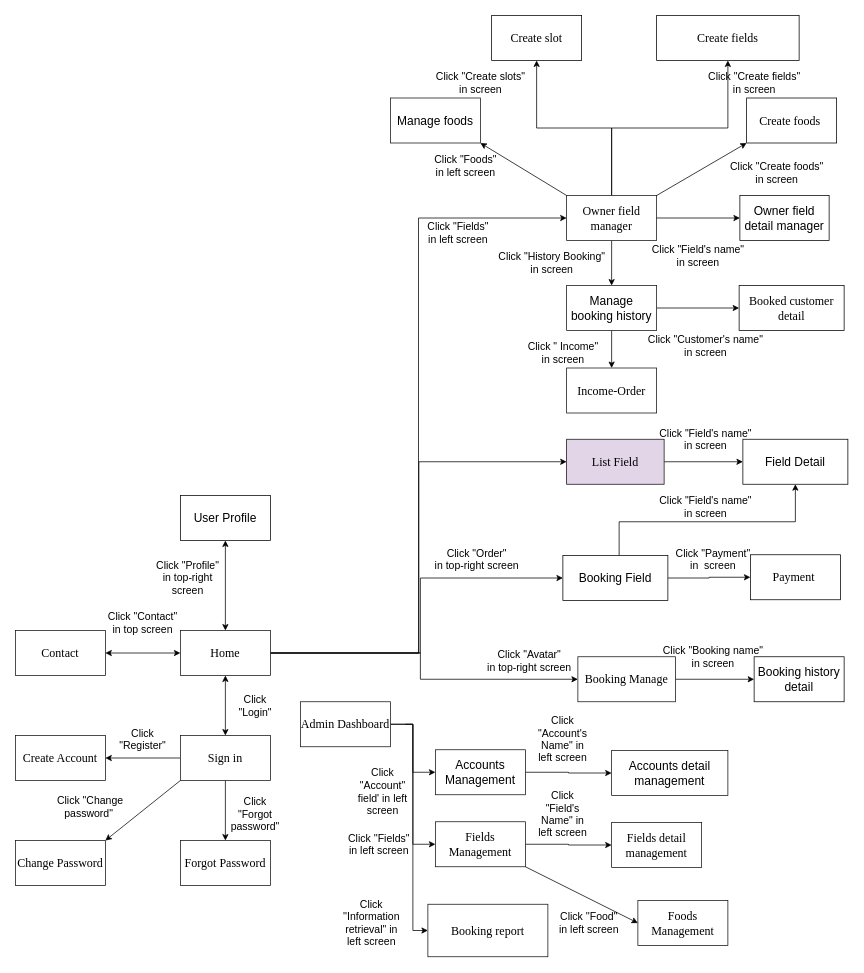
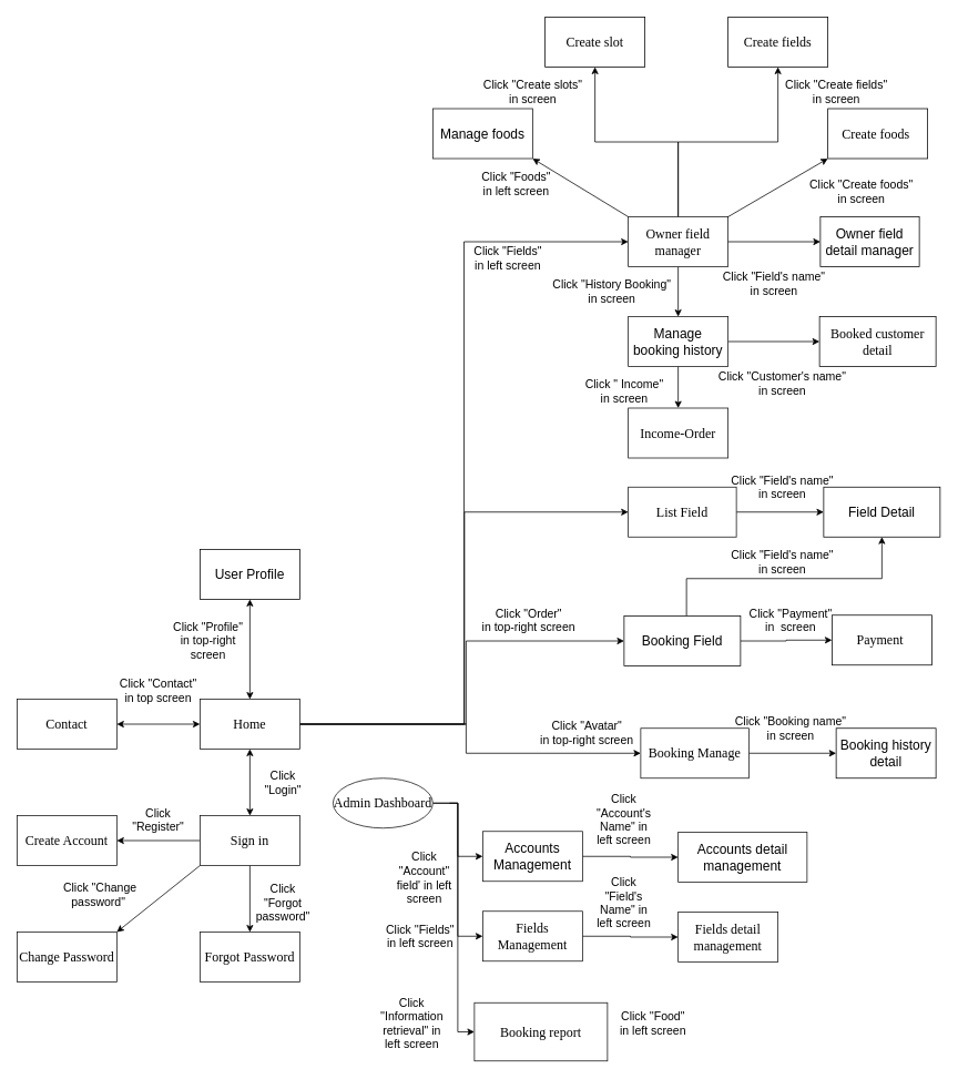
- <mxCell id="56" value="&lt;span id=&quot;docs-internal-guid-a0433ad3-7fff-d0a6-f4f5-3cc767cfc540&quot;&gt;&lt;span style=&quot;font-size: 12pt; background-color: rgb(255, 255, 255); font-variant-numeric: normal; font-variant-east-asian: normal; vertical-align: baseline;&quot;&gt;&lt;font face=&quot;Verdana&quot;&gt;Create fields&lt;/font&gt;&lt;/span&gt;&lt;/span&gt;" style="rounded=0;whiteSpace=wrap;html=1;fontSize=14;" vertex="1" parent="1"><mxGeometry x="875" y="20" width="190" height="60" as="geometry" /></mxCell>
+ <mxCell id="56" value="&lt;span id=&quot;docs-internal-guid-a0433ad3-7fff-d0a6-f4f5-3cc767cfc540&quot;&gt;&lt;span style=&quot;font-size: 12pt; background-color: rgb(255, 255, 255); font-variant-numeric: normal; font-variant-east-asian: normal; vertical-align: baseline;&quot;&gt;&lt;font face=&quot;Verdana&quot;&gt;Create fields&lt;/font&gt;&lt;/span&gt;&lt;/span&gt;" style="rounded=0;whiteSpace=wrap;html=1;fontSize=14;" vertex="1" parent="1"><mxGeometry x="875" y="20" width="120" height="60" as="geometry" /></mxCell>
- <mxCell id="18" value="&lt;font style=&quot;font-size: 16px;&quot;&gt;List Field&lt;/font&gt;" style="whiteSpace=wrap;html=1;rounded=0;fontFamily=Verdana;fontSize=14;strokeColor=#121212;fillColor=#e1d5e7;" vertex="1" parent="1"><mxGeometry x="755" y="585" width="130" height="60" as="geometry" /></mxCell>
+ <mxCell id="18" value="&lt;font style=&quot;font-size: 16px;&quot;&gt;List Field&lt;/font&gt;" style="whiteSpace=wrap;html=1;rounded=0;fontFamily=Verdana;fontSize=14;strokeColor=#121212;" vertex="1" parent="1"><mxGeometry x="755" y="585" width="130" height="60" as="geometry" /></mxCell>
- <mxCell id="14" value="&lt;font style=&quot;font-size: 16px;&quot;&gt;Admin Dashboard&lt;/font&gt;" style="rounded=0;whiteSpace=wrap;html=1;fontFamily=Verdana;fontSize=14;strokeColor=#121212;" vertex="1" parent="1"><mxGeometry x="400" y="935" width="120" height="60" as="geometry" /></mxCell>
+ <mxCell id="14" value="&lt;font style=&quot;font-size: 16px;&quot;&gt;Admin Dashboard&lt;/font&gt;" style="ellipse;whiteSpace=wrap;html=1;fontFamily=Verdana;fontSize=14;strokeColor=#121212;" vertex="1" parent="1"><mxGeometry x="400" y="935" width="120" height="60" as="geometry" /></mxCell>
- <mxCell id="80" value="" style="endArrow=classic;html=1;rounded=0;exitX=1;exitY=1;exitDx=0;exitDy=0;entryX=0;entryY=0.5;entryDx=0;entryDy=0;" edge="1" parent="1" source="25" target="70"><mxGeometry width="50" height="50" relative="1" as="geometry"><mxPoint x="680" y="890" as="sourcePoint" /><mxPoint x="730" y="840" as="targetPoint" /></mxGeometry></mxCell>
- <mxCell id="70" value="&lt;span id=&quot;docs-internal-guid-192b69c6-7fff-b063-df39-efc6a6507971&quot;&gt;&lt;span style=&quot;font-size: 12pt; background-color: rgb(255, 255, 255); font-variant-numeric: normal; font-variant-east-asian: normal; vertical-align: baseline;&quot;&gt;Foods Management&lt;/span&gt;&lt;/span&gt;" style="rounded=0;whiteSpace=wrap;html=1;fontFamily=Verdana;fontSize=14;strokeColor=#121212;" vertex="1" parent="1"><mxGeometry x="850" y="1200" width="120" height="60" as="geometry" /></mxCell>
